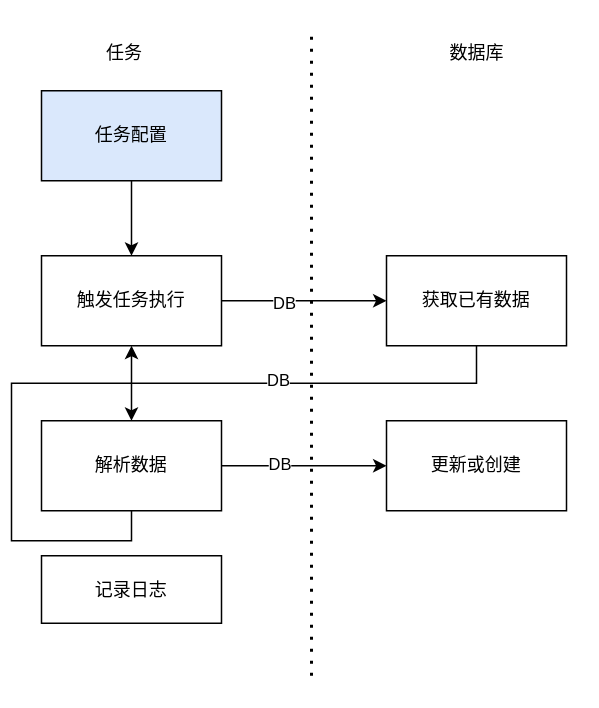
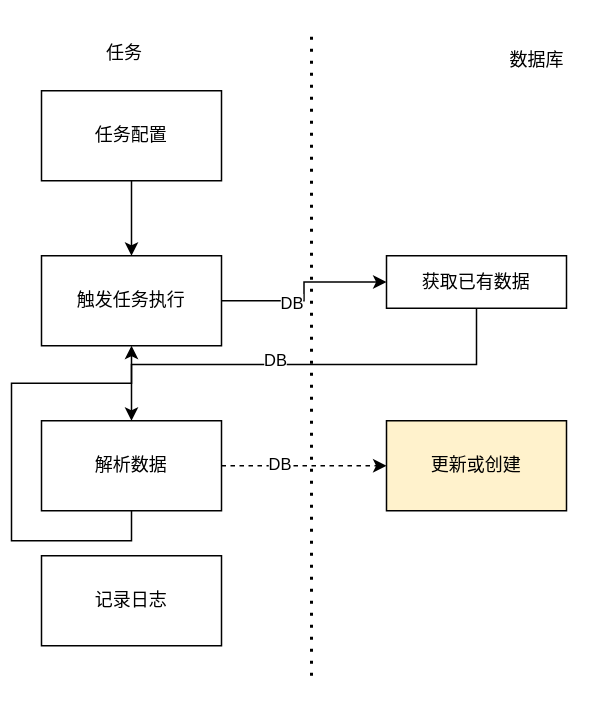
- <mxCell id="16" value="数据库" style="text;html=1;align=center;verticalAlign=middle;resizable=0;points=[];autosize=1;strokeColor=none;fillColor=none;" vertex="1" parent="1"><mxGeometry x="280" y="20" width="60" height="30" as="geometry" /></mxCell>
+ <mxCell id="16" value="数据库" style="text;html=1;align=center;verticalAlign=middle;resizable=0;points=[];autosize=1;strokeColor=none;fillColor=none;" vertex="1" parent="1"><mxGeometry x="320" y="25" width="60" height="30" as="geometry" /></mxCell>
- <mxCell id="3" value="任务配置" style="rounded=0;whiteSpace=wrap;html=1;fillColor=#dae8fc;" vertex="1" parent="1"><mxGeometry x="20" y="60" width="120" height="60" as="geometry" /></mxCell>
+ <mxCell id="3" value="任务配置" style="rounded=0;whiteSpace=wrap;html=1;" vertex="1" parent="1"><mxGeometry x="20" y="60" width="120" height="60" as="geometry" /></mxCell>
- <mxCell id="9" value="获取已有数据" style="rounded=0;whiteSpace=wrap;html=1;" vertex="1" parent="1"><mxGeometry x="250" y="170" width="120" height="60" as="geometry" /></mxCell>
+ <mxCell id="9" value="获取已有数据" style="rounded=0;whiteSpace=wrap;html=1;" vertex="1" parent="1"><mxGeometry x="250" y="170" width="120" height="35" as="geometry" /></mxCell>
- <mxCell id="10" style="edgeStyle=orthogonalEdgeStyle;rounded=0;orthogonalLoop=1;jettySize=auto;html=1;exitX=1;exitY=0.5;exitDx=0;exitDy=0;" edge="1" parent="1" source="13" target="18"><mxGeometry relative="1" as="geometry" /></mxCell>
+ <mxCell id="10" style="edgeStyle=orthogonalEdgeStyle;rounded=0;orthogonalLoop=1;jettySize=auto;html=1;exitX=1;exitY=0.5;exitDx=0;exitDy=0;dashed=1;" edge="1" parent="1" source="13" target="18"><mxGeometry relative="1" as="geometry" /></mxCell>
- <mxCell id="18" value="更新或创建" style="rounded=0;whiteSpace=wrap;html=1;" vertex="1" parent="1"><mxGeometry x="250" y="280" width="120" height="60" as="geometry" /></mxCell>
+ <mxCell id="18" value="更新或创建" style="rounded=0;whiteSpace=wrap;html=1;fillColor=#fff2cc;" vertex="1" parent="1"><mxGeometry x="250" y="280" width="120" height="60" as="geometry" /></mxCell>
- <mxCell id="14" value="记录日志" style="rounded=0;whiteSpace=wrap;html=1;" vertex="1" parent="1"><mxGeometry x="20" y="370" width="120" height="45" as="geometry" /></mxCell>
+ <mxCell id="14" value="记录日志" style="rounded=0;whiteSpace=wrap;html=1;" vertex="1" parent="1"><mxGeometry x="20" y="370" width="120" height="60" as="geometry" /></mxCell>
